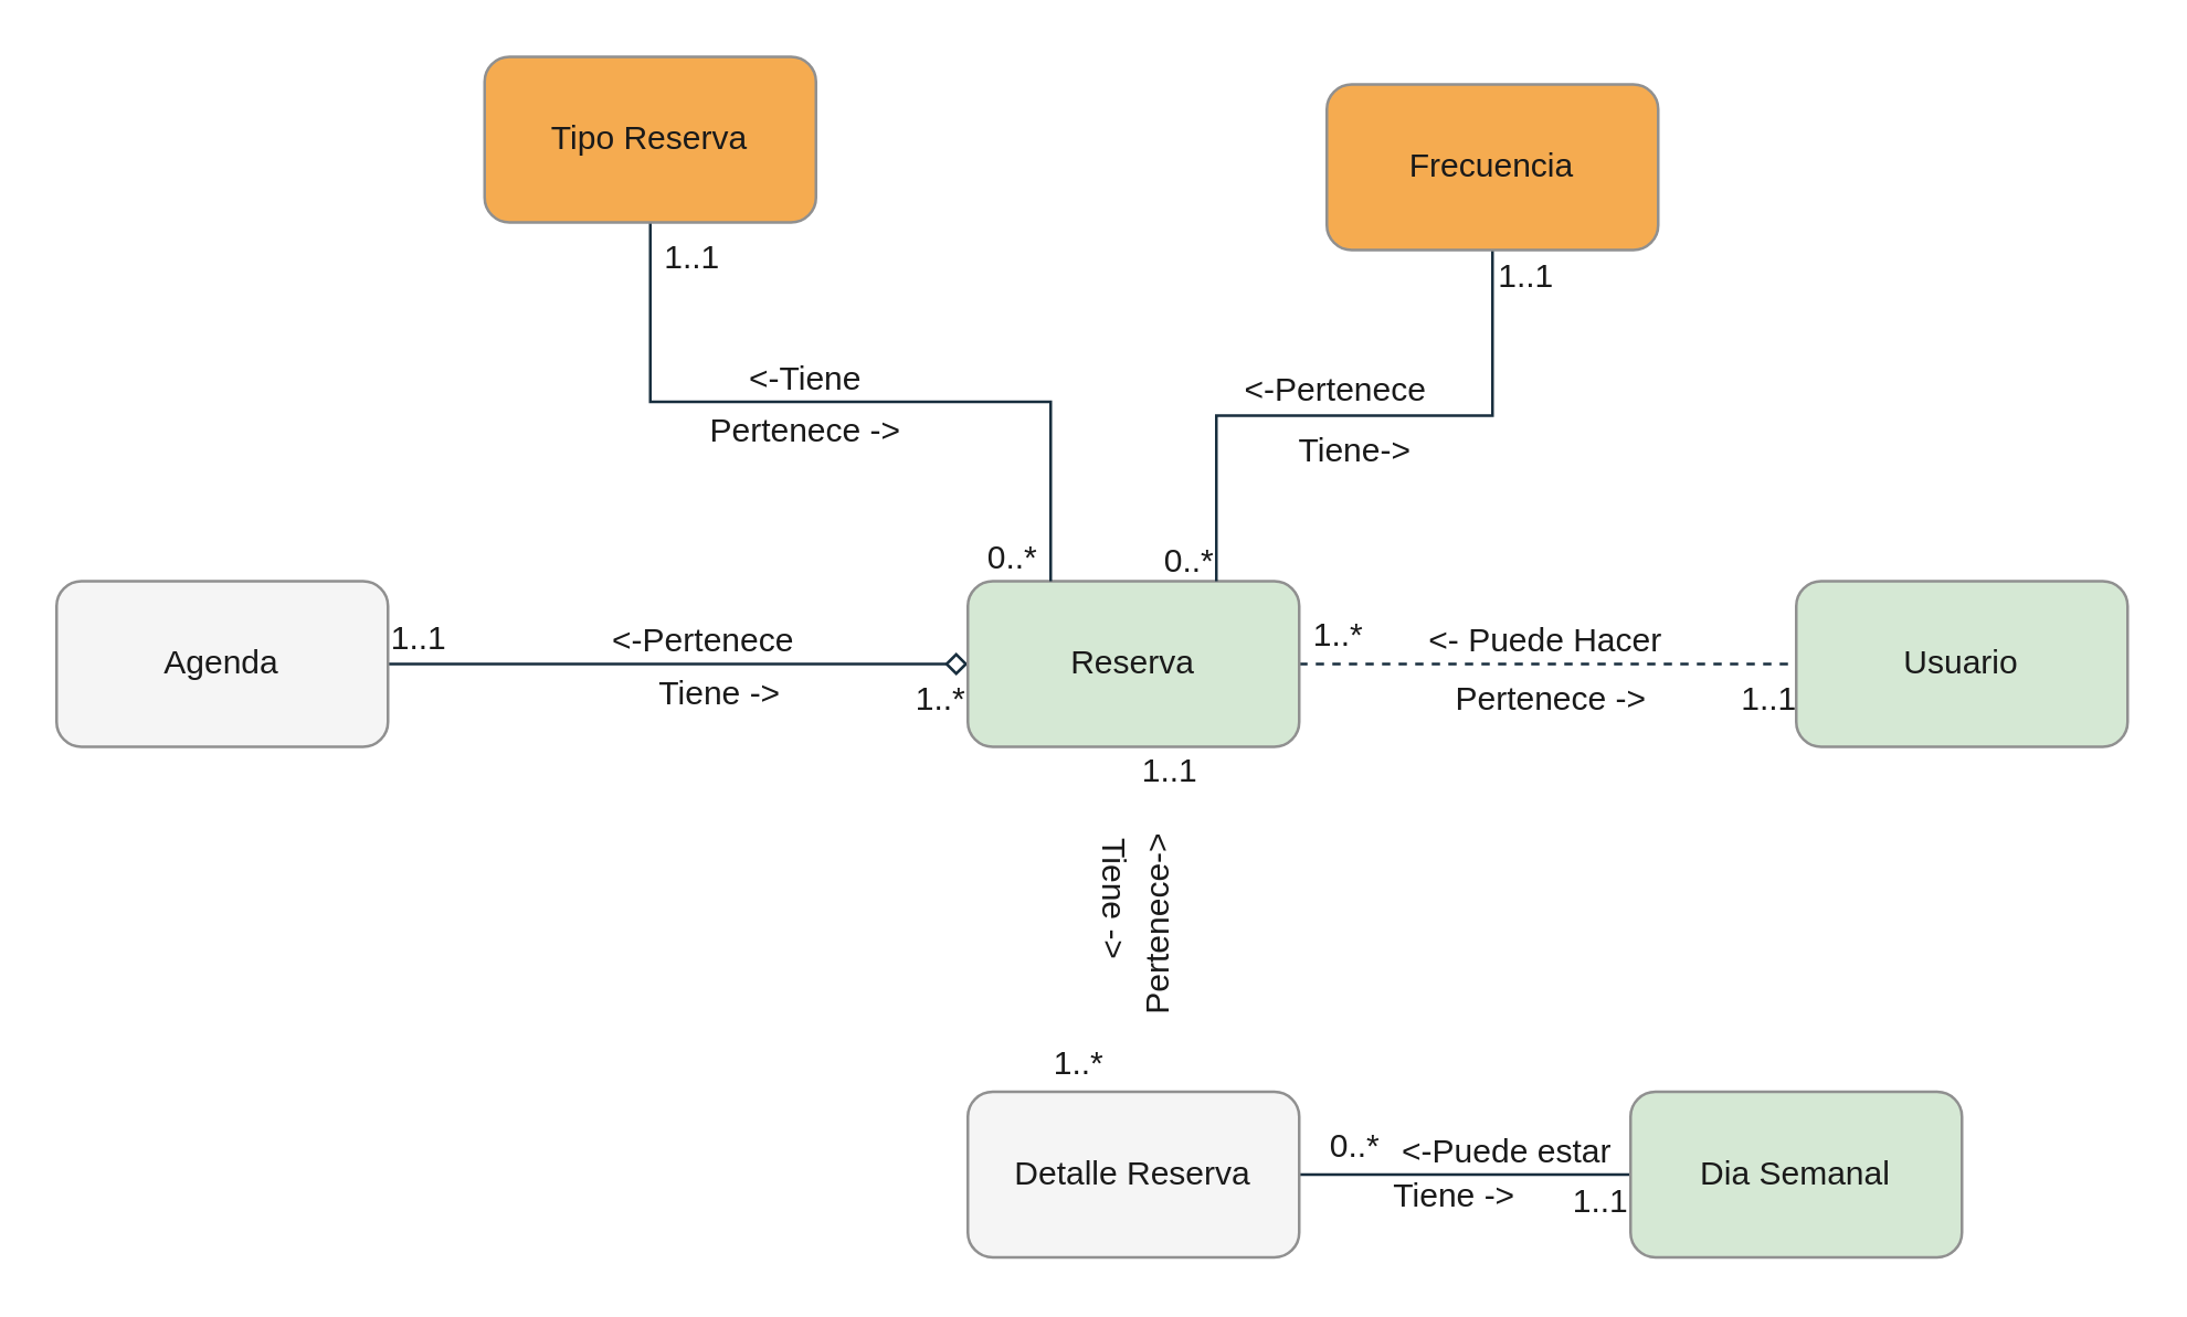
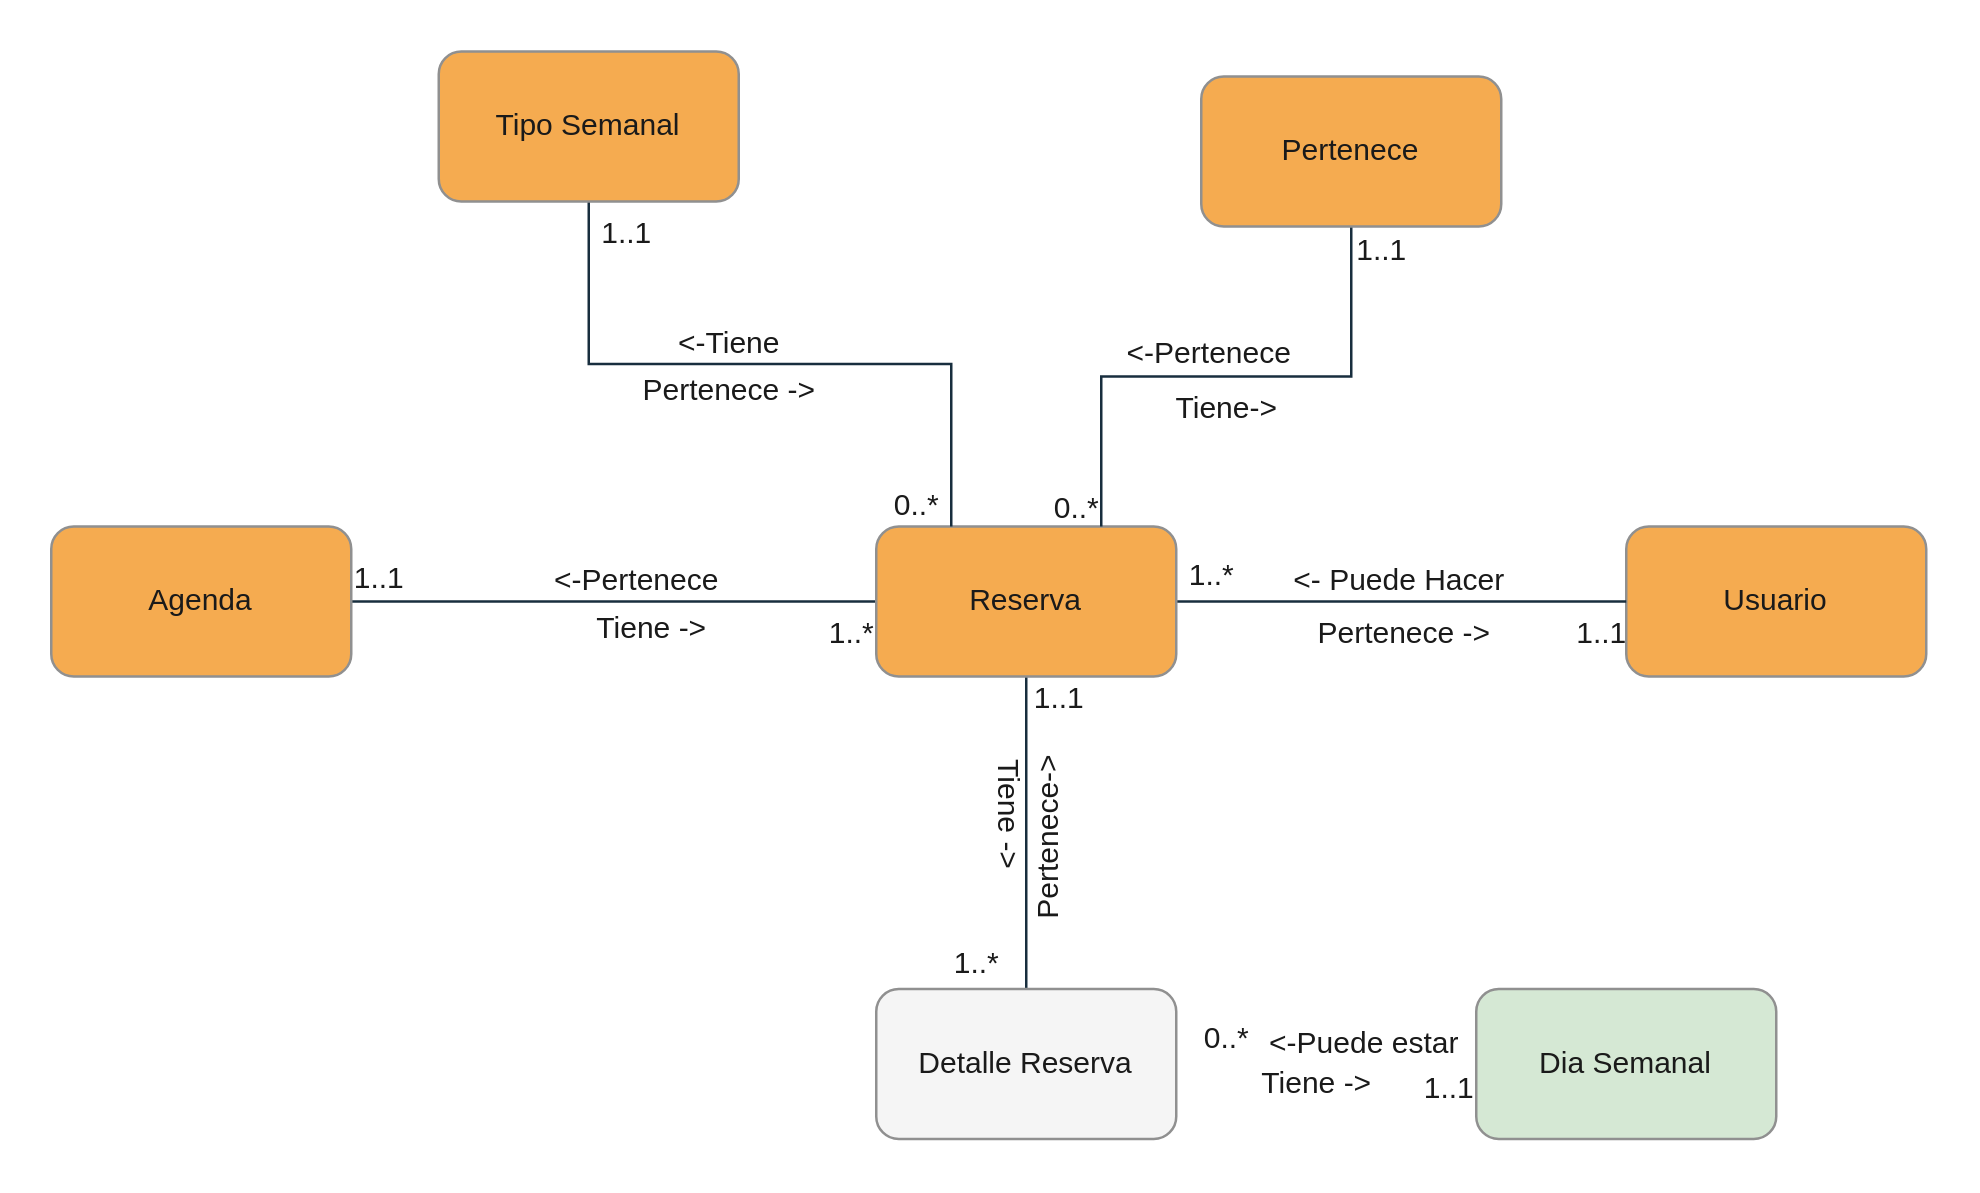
- <mxCell id="9" value="Tipo Reserva" style="rounded=1;whiteSpace=wrap;html=1;labelBackgroundColor=none;fillColor=#F5AB50;strokeColor=#909090;fontColor=#1A1A1A;" vertex="1" parent="1"><mxGeometry x="175" y="20" width="120" height="60" as="geometry" /></mxCell>
+ <mxCell id="9" value="Tipo Semanal" style="rounded=1;whiteSpace=wrap;html=1;labelBackgroundColor=none;fillColor=#F5AB50;strokeColor=#909090;fontColor=#1A1A1A;" vertex="1" parent="1"><mxGeometry x="175" y="20" width="120" height="60" as="geometry" /></mxCell>
- <mxCell id="11" value="Frecuencia" style="rounded=1;whiteSpace=wrap;html=1;labelBackgroundColor=none;fillColor=#F5AB50;strokeColor=#909090;fontColor=#1A1A1A;" vertex="1" parent="1"><mxGeometry x="480" y="30" width="120" height="60" as="geometry" /></mxCell>
+ <mxCell id="11" value="Pertenece" style="rounded=1;whiteSpace=wrap;html=1;labelBackgroundColor=none;fillColor=#F5AB50;strokeColor=#909090;fontColor=#1A1A1A;" vertex="1" parent="1"><mxGeometry x="480" y="30" width="120" height="60" as="geometry" /></mxCell>
- <mxCell id="3" value="Agenda" style="rounded=1;whiteSpace=wrap;html=1;labelBackgroundColor=none;fillColor=#f5f5f5;strokeColor=#909090;fontColor=#1A1A1A;" vertex="1" parent="1"><mxGeometry x="20" y="210" width="120" height="60" as="geometry" /></mxCell>
+ <mxCell id="3" value="Agenda" style="rounded=1;whiteSpace=wrap;html=1;labelBackgroundColor=none;fillColor=#F5AB50;strokeColor=#909090;fontColor=#1A1A1A;" vertex="1" parent="1"><mxGeometry x="20" y="210" width="120" height="60" as="geometry" /></mxCell>
- <mxCell id="2" style="edgeStyle=orthogonalEdgeStyle;rounded=0;orthogonalLoop=1;jettySize=auto;html=1;exitX=1;exitY=0.5;exitDx=0;exitDy=0;entryX=0;entryY=0.5;entryDx=0;entryDy=0;endArrow=diamond;endFill=0;labelBackgroundColor=none;fontColor=default;strokeColor=#182E3E;" edge="1" parent="1" source="3" target="7"><mxGeometry relative="1" as="geometry" /></mxCell>
+ <mxCell id="2" style="edgeStyle=orthogonalEdgeStyle;rounded=0;orthogonalLoop=1;jettySize=auto;html=1;exitX=1;exitY=0.5;exitDx=0;exitDy=0;entryX=0;entryY=0.5;entryDx=0;entryDy=0;endArrow=none;endFill=0;labelBackgroundColor=none;fontColor=default;strokeColor=#182E3E;" edge="1" parent="1" source="3" target="7"><mxGeometry relative="1" as="geometry" /></mxCell>
- <mxCell id="7" value="Reserva" style="rounded=1;whiteSpace=wrap;html=1;labelBackgroundColor=none;fillColor=#d5e8d4;strokeColor=#909090;fontColor=#1A1A1A;" vertex="1" parent="1"><mxGeometry x="350" y="210" width="120" height="60" as="geometry" /></mxCell>
+ <mxCell id="7" value="Reserva" style="rounded=1;whiteSpace=wrap;html=1;labelBackgroundColor=none;fillColor=#F5AB50;strokeColor=#909090;fontColor=#1A1A1A;" vertex="1" parent="1"><mxGeometry x="350" y="210" width="120" height="60" as="geometry" /></mxCell>
- <mxCell id="5" style="edgeStyle=orthogonalEdgeStyle;rounded=0;orthogonalLoop=1;jettySize=auto;html=1;exitX=1;exitY=0.5;exitDx=0;exitDy=0;endArrow=none;endFill=0;labelBackgroundColor=none;fontColor=default;strokeColor=#182E3E;dashed=1;" edge="1" parent="1" source="7" target="4"><mxGeometry relative="1" as="geometry" /></mxCell>
+ <mxCell id="5" style="edgeStyle=orthogonalEdgeStyle;rounded=0;orthogonalLoop=1;jettySize=auto;html=1;exitX=1;exitY=0.5;exitDx=0;exitDy=0;endArrow=none;endFill=0;labelBackgroundColor=none;fontColor=default;strokeColor=#182E3E;" edge="1" parent="1" source="7" target="4"><mxGeometry relative="1" as="geometry" /></mxCell>
- <mxCell id="4" value="Usuario" style="rounded=1;whiteSpace=wrap;html=1;labelBackgroundColor=none;fillColor=#d5e8d4;strokeColor=#909090;fontColor=#1A1A1A;" vertex="1" parent="1"><mxGeometry x="650" y="210" width="120" height="60" as="geometry" /></mxCell>
+ <mxCell id="4" value="Usuario" style="rounded=1;whiteSpace=wrap;html=1;labelBackgroundColor=none;fillColor=#F5AB50;strokeColor=#909090;fontColor=#1A1A1A;" vertex="1" parent="1"><mxGeometry x="650" y="210" width="120" height="60" as="geometry" /></mxCell>
+ <mxCell id="6" style="edgeStyle=orthogonalEdgeStyle;rounded=0;orthogonalLoop=1;jettySize=auto;html=1;exitX=0.5;exitY=1;exitDx=0;exitDy=0;entryX=0.5;entryY=0;entryDx=0;entryDy=0;endArrow=none;endFill=0;labelBackgroundColor=none;fontColor=default;strokeColor=#182E3E;" edge="1" parent="1" source="7" target="13"><mxGeometry relative="1" as="geometry" /></mxCell>
- <mxCell id="12" style="edgeStyle=orthogonalEdgeStyle;rounded=0;orthogonalLoop=1;jettySize=auto;html=1;exitX=1;exitY=0.5;exitDx=0;exitDy=0;endArrow=none;endFill=0;labelBackgroundColor=none;fontColor=default;strokeColor=#182E3E;" edge="1" parent="1" source="13" target="14"><mxGeometry relative="1" as="geometry" /></mxCell>
